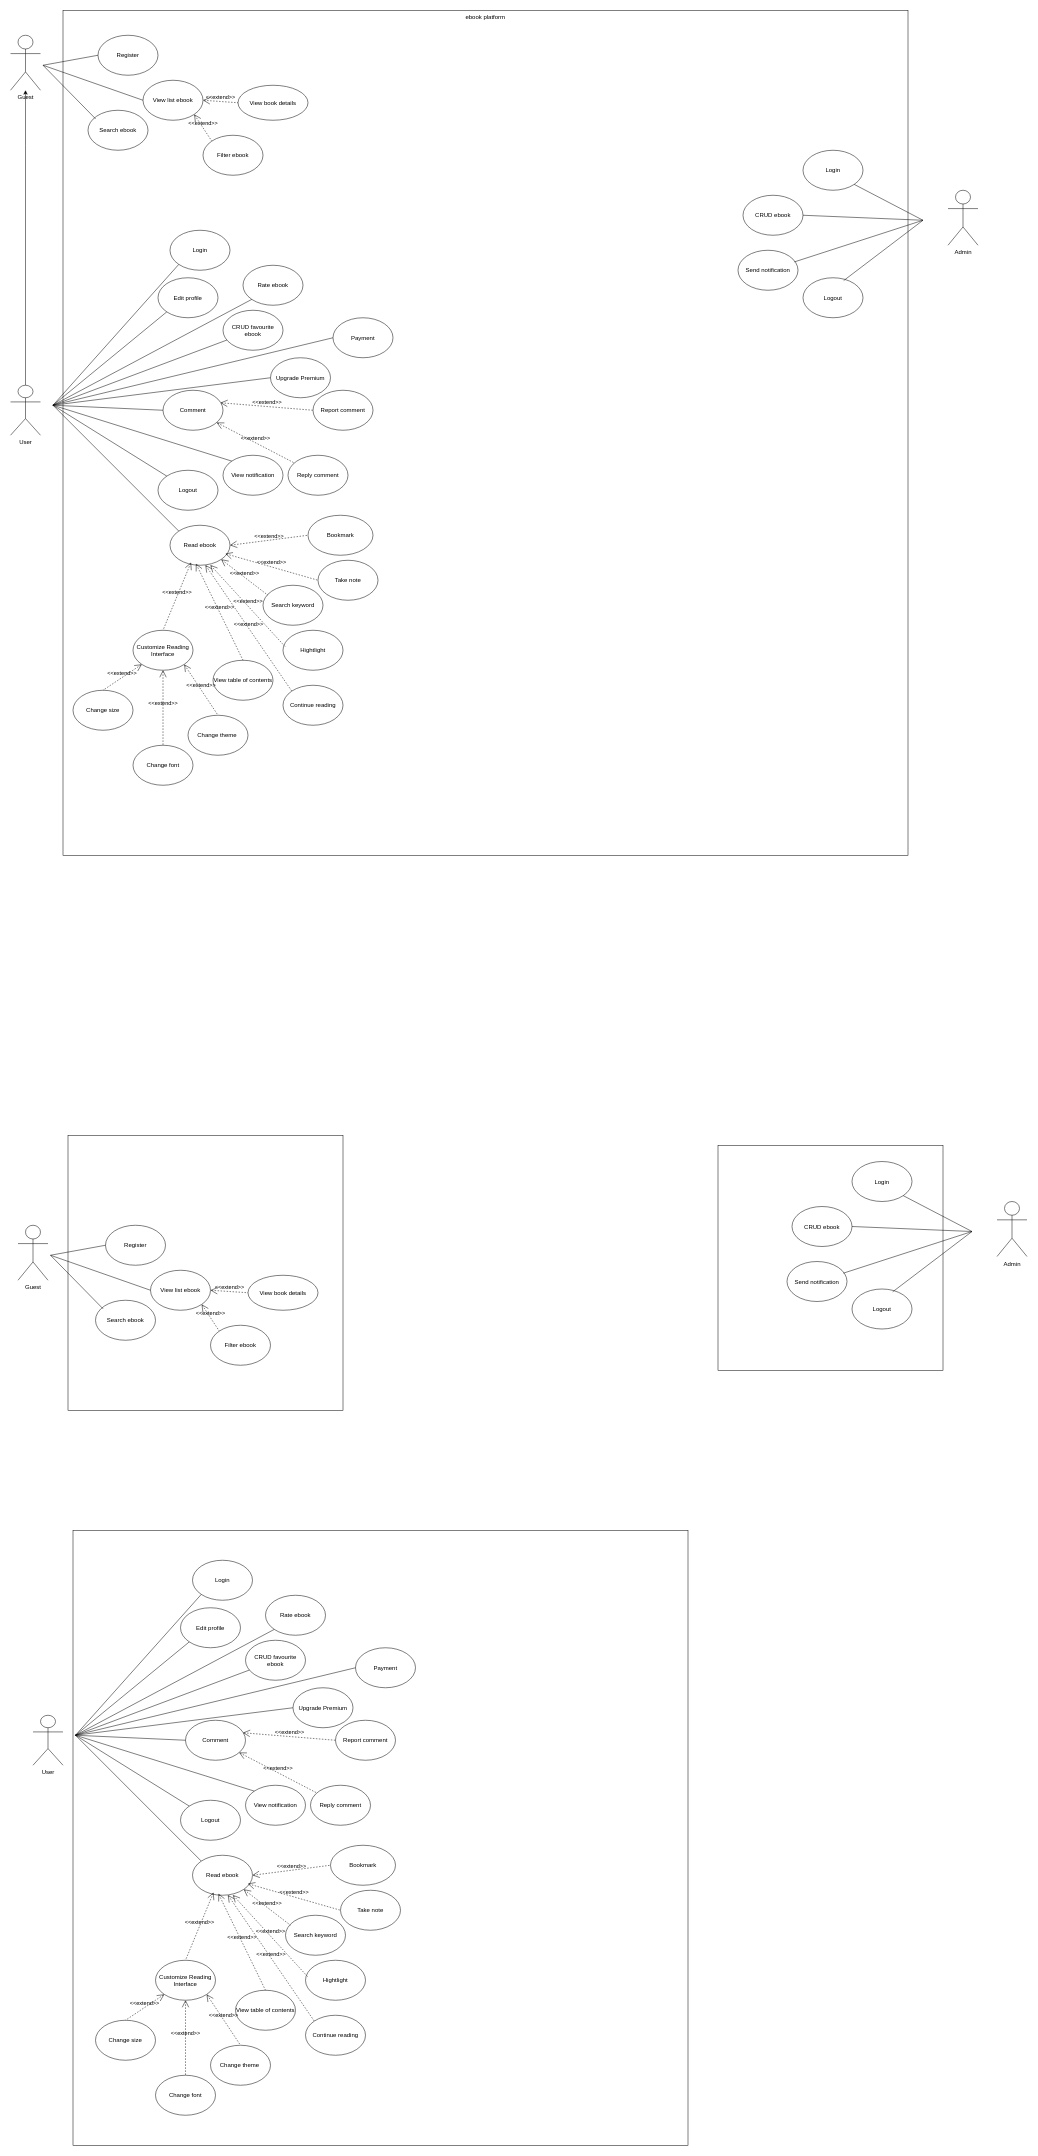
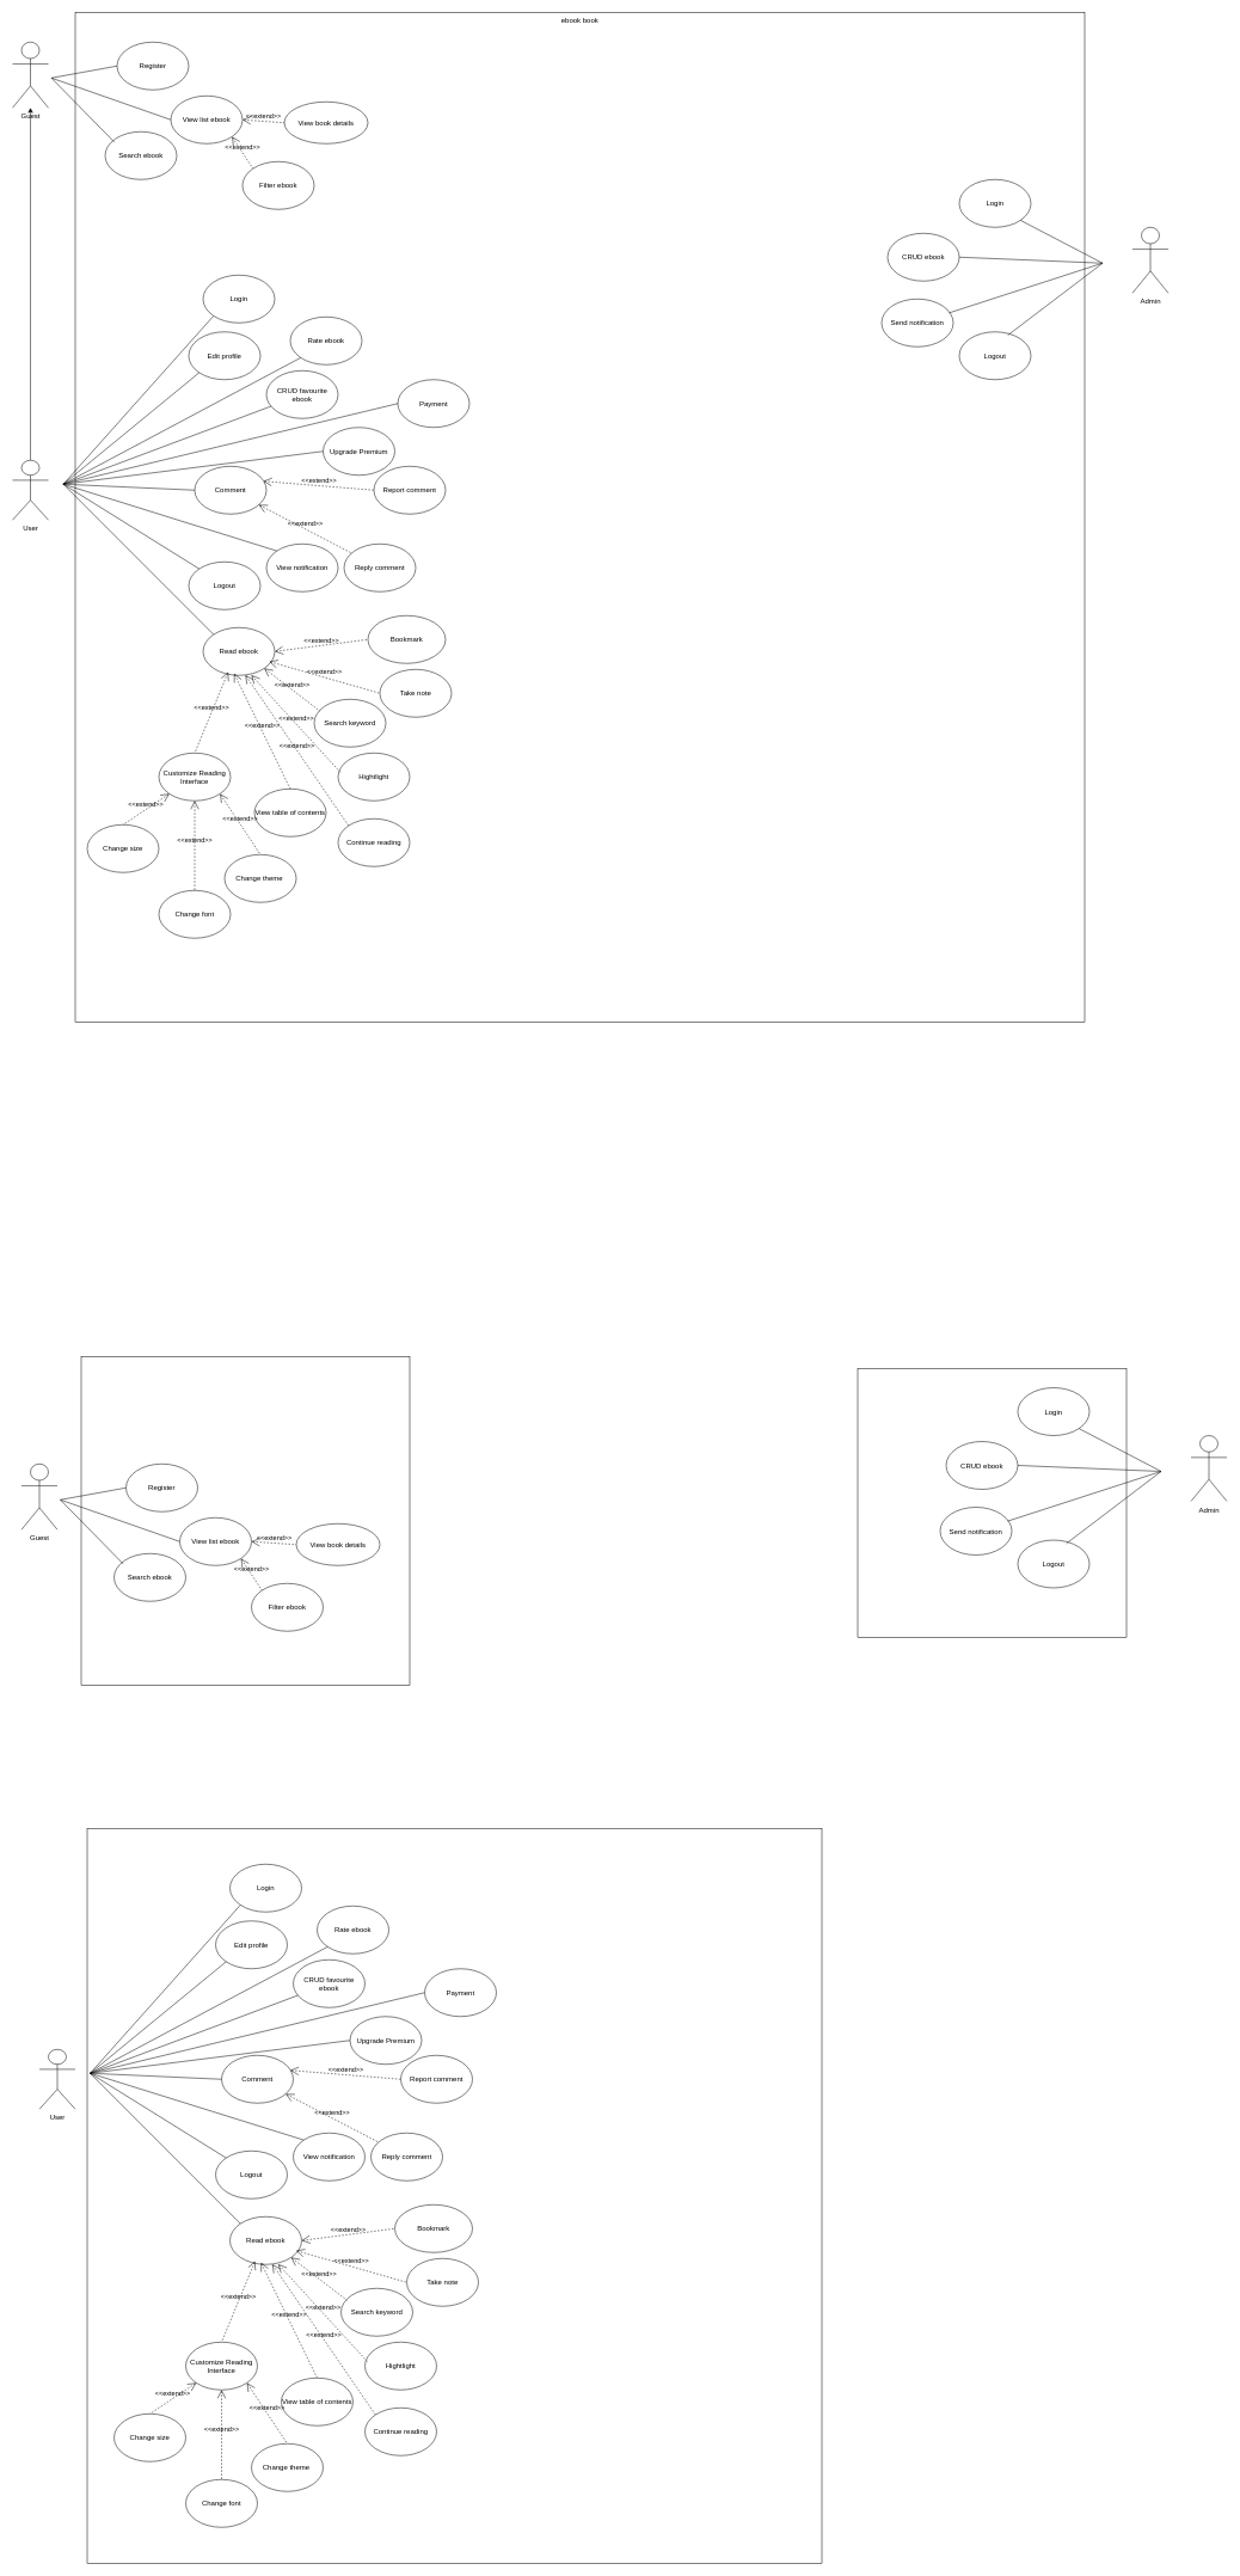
- <mxCell id="3" value="ebook platform" style="whiteSpace=wrap;html=1;aspect=fixed;verticalAlign=top;" parent="1" vertex="1"><mxGeometry x="125" y="20" width="1690" height="1690" as="geometry" /></mxCell>
+ <mxCell id="3" value="ebook book" style="whiteSpace=wrap;html=1;aspect=fixed;verticalAlign=top;" parent="1" vertex="1"><mxGeometry x="125" y="20" width="1690" height="1690" as="geometry" /></mxCell>
